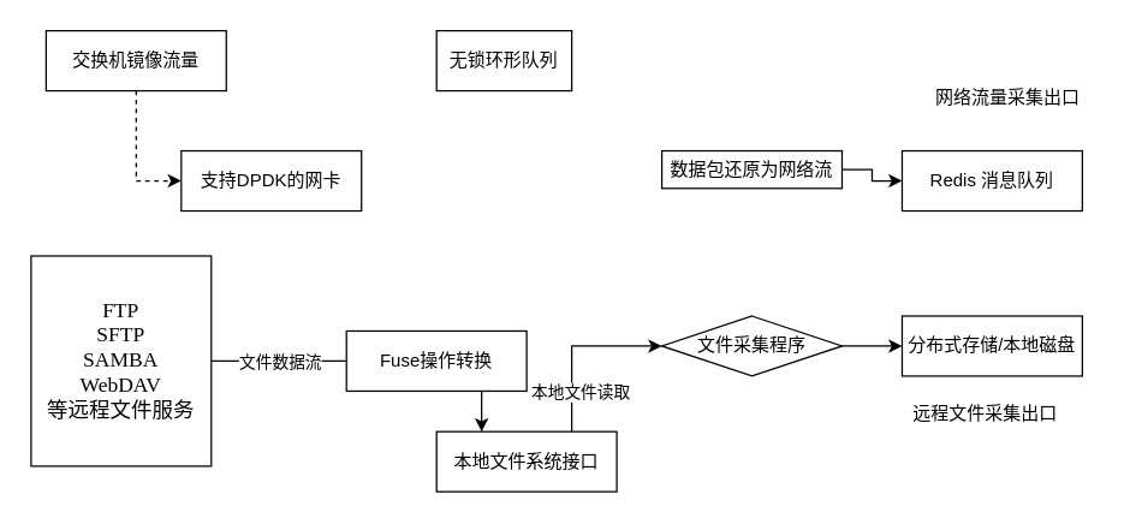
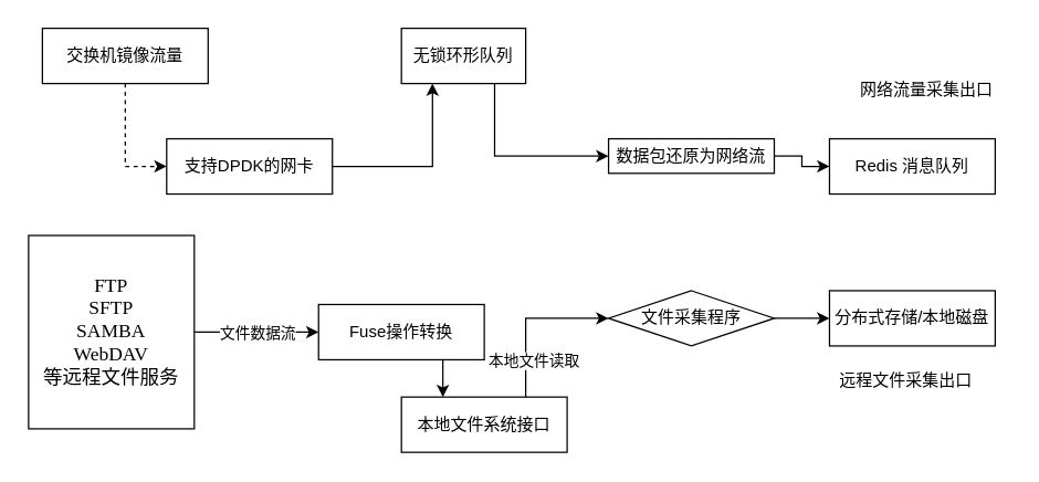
+ <mxCell id="16" style="edgeStyle=orthogonalEdgeStyle;rounded=0;orthogonalLoop=1;jettySize=auto;html=1;exitX=0.75;exitY=1;exitDx=0;exitDy=0;entryX=0;entryY=0.5;entryDx=0;entryDy=0;" edge="1" parent="1" source="17" target="15"><mxGeometry relative="1" as="geometry" /></mxCell>
+ <mxCell id="18" style="edgeStyle=orthogonalEdgeStyle;rounded=0;orthogonalLoop=1;jettySize=auto;html=1;exitX=1;exitY=0.5;exitDx=0;exitDy=0;entryX=0.25;entryY=1;entryDx=0;entryDy=0;" edge="1" parent="1" source="19" target="17"><mxGeometry relative="1" as="geometry" /></mxCell>
- <mxCell id="10" style="edgeStyle=orthogonalEdgeStyle;rounded=0;orthogonalLoop=1;jettySize=auto;html=1;exitX=1;exitY=0.5;exitDx=0;exitDy=0;entryX=0;entryY=0.5;entryDx=0;entryDy=0;endArrow=none;" edge="1" parent="1" source="12" target="9"><mxGeometry relative="1" as="geometry" /></mxCell>
+ <mxCell id="10" style="edgeStyle=orthogonalEdgeStyle;rounded=0;orthogonalLoop=1;jettySize=auto;html=1;exitX=1;exitY=0.5;exitDx=0;exitDy=0;entryX=0;entryY=0.5;entryDx=0;entryDy=0;" edge="1" parent="1" source="12" target="9"><mxGeometry relative="1" as="geometry" /></mxCell>
